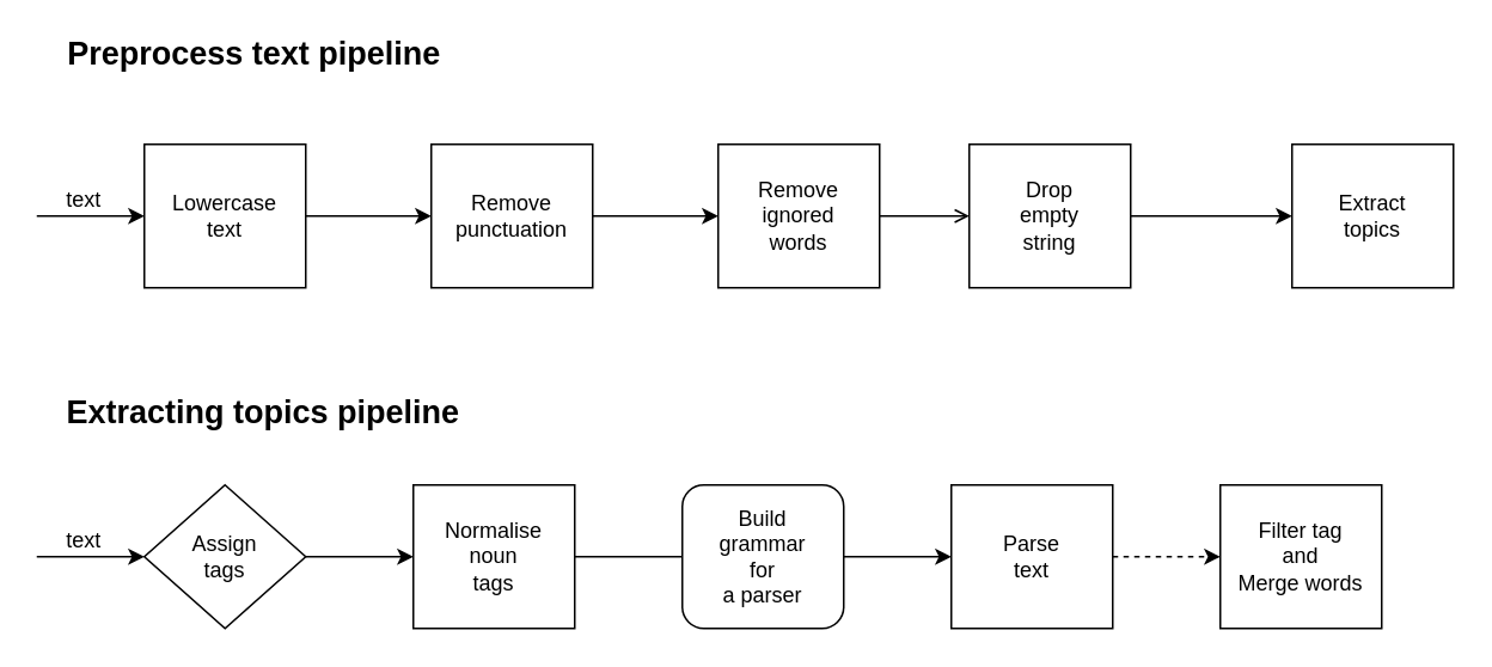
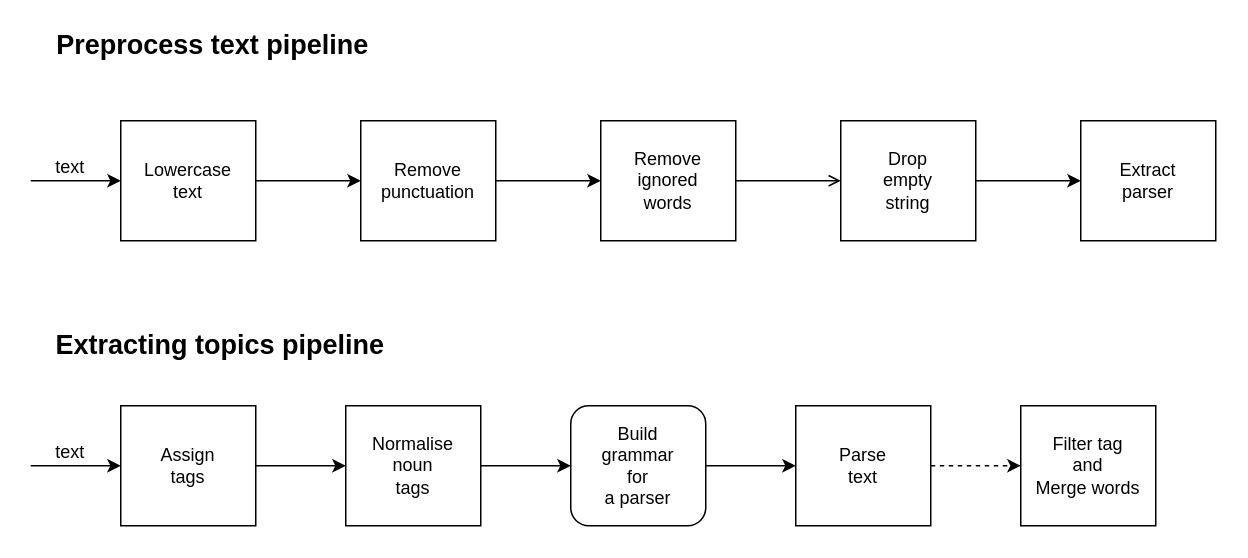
- <mxCell id="10" value="Drop&lt;br&gt;empty&lt;br&gt;string" style="rounded=0;whiteSpace=wrap;html=1;" vertex="1" parent="1"><mxGeometry x="540" y="80" width="90" height="80" as="geometry" /></mxCell>
+ <mxCell id="10" value="Drop&lt;br&gt;empty&lt;br&gt;string" style="rounded=0;whiteSpace=wrap;html=1;" vertex="1" parent="1"><mxGeometry x="560" y="80" width="90" height="80" as="geometry" /></mxCell>
- <mxCell id="12" value="Extract&lt;br&gt;topics" style="rounded=0;whiteSpace=wrap;html=1;" vertex="1" parent="1"><mxGeometry x="720" y="80" width="90" height="80" as="geometry" /></mxCell>
+ <mxCell id="12" value="Extract&lt;br&gt;parser" style="rounded=0;whiteSpace=wrap;html=1;" vertex="1" parent="1"><mxGeometry x="720" y="80" width="90" height="80" as="geometry" /></mxCell>
- <mxCell id="16" value="Assign&lt;br&gt;tags" style="rhombus;whiteSpace=wrap;html=1;" vertex="1" parent="1"><mxGeometry x="80" y="270" width="90" height="80" as="geometry" /></mxCell>
+ <mxCell id="16" value="Assign&lt;br&gt;tags" style="rounded=0;whiteSpace=wrap;html=1;" vertex="1" parent="1"><mxGeometry x="80" y="270" width="90" height="80" as="geometry" /></mxCell>
- <mxCell id="19" style="edgeStyle=orthogonalEdgeStyle;rounded=0;orthogonalLoop=1;jettySize=auto;html=1;exitX=1;exitY=0.5;exitDx=0;exitDy=0;entryX=0;entryY=0.5;entryDx=0;entryDy=0;endArrow=none;" edge="1" parent="1" source="20" target="22"><mxGeometry relative="1" as="geometry" /></mxCell>
+ <mxCell id="19" style="edgeStyle=orthogonalEdgeStyle;rounded=0;orthogonalLoop=1;jettySize=auto;html=1;exitX=1;exitY=0.5;exitDx=0;exitDy=0;entryX=0;entryY=0.5;entryDx=0;entryDy=0;" edge="1" parent="1" source="20" target="22"><mxGeometry relative="1" as="geometry" /></mxCell>
